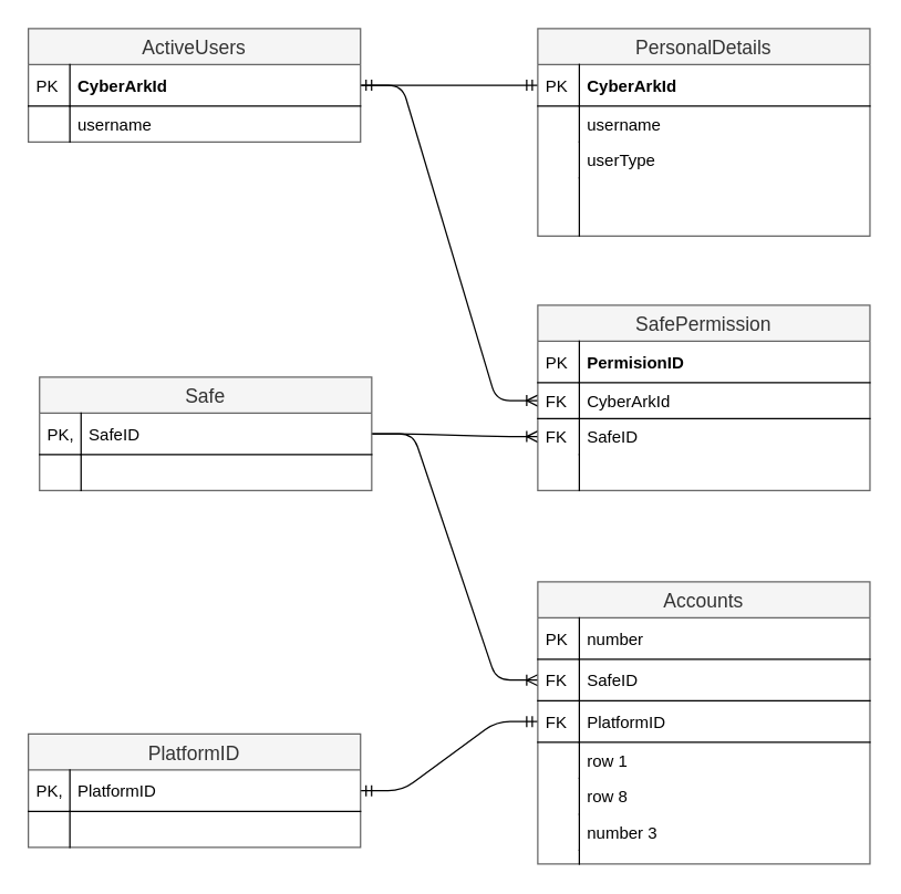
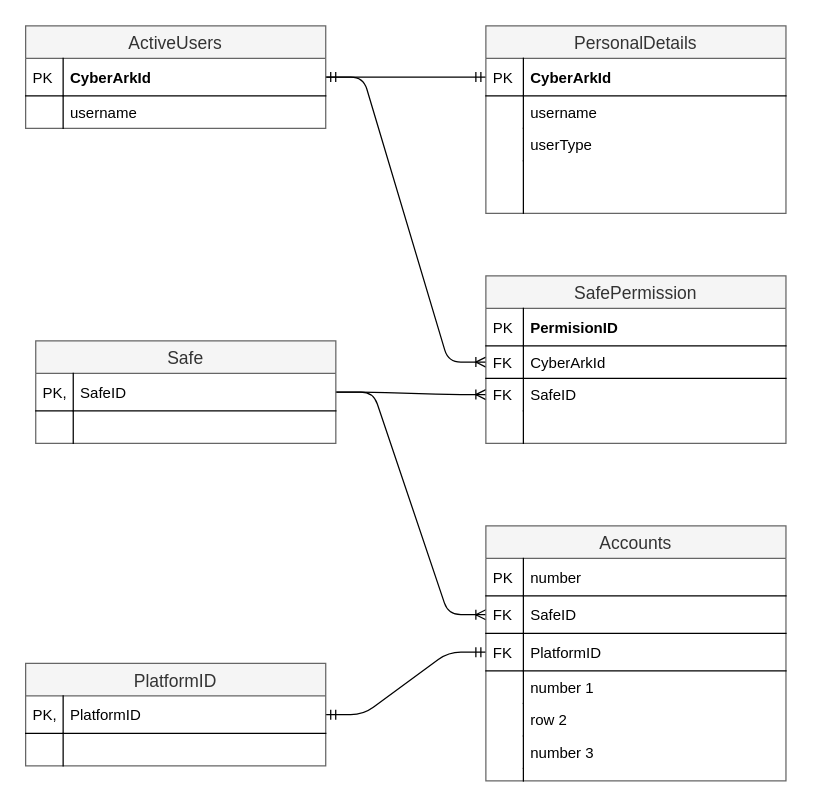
- <mxCell id="42" value="row 1" style="shape=partialRectangle;top=0;left=0;right=0;bottom=0;align=left;verticalAlign=top;fillColor=none;spacingLeft=34;spacingRight=4;overflow=hidden;rotatable=0;points=[[0,0.5],[1,0.5]];portConstraint=eastwest;dropTarget=0;fontSize=12;" parent="35" vertex="1"><mxGeometry y="116" width="240" height="26" as="geometry" /></mxCell>
+ <mxCell id="42" value="number 1" style="shape=partialRectangle;top=0;left=0;right=0;bottom=0;align=left;verticalAlign=top;fillColor=none;spacingLeft=34;spacingRight=4;overflow=hidden;rotatable=0;points=[[0,0.5],[1,0.5]];portConstraint=eastwest;dropTarget=0;fontSize=12;" parent="35" vertex="1"><mxGeometry y="116" width="240" height="26" as="geometry" /></mxCell>
- <mxCell id="44" value="row 8" style="shape=partialRectangle;top=0;left=0;right=0;bottom=0;align=left;verticalAlign=top;fillColor=none;spacingLeft=34;spacingRight=4;overflow=hidden;rotatable=0;points=[[0,0.5],[1,0.5]];portConstraint=eastwest;dropTarget=0;fontSize=12;" parent="35" vertex="1"><mxGeometry y="142" width="240" height="26" as="geometry" /></mxCell>
+ <mxCell id="44" value="row 2" style="shape=partialRectangle;top=0;left=0;right=0;bottom=0;align=left;verticalAlign=top;fillColor=none;spacingLeft=34;spacingRight=4;overflow=hidden;rotatable=0;points=[[0,0.5],[1,0.5]];portConstraint=eastwest;dropTarget=0;fontSize=12;" parent="35" vertex="1"><mxGeometry y="142" width="240" height="26" as="geometry" /></mxCell>
